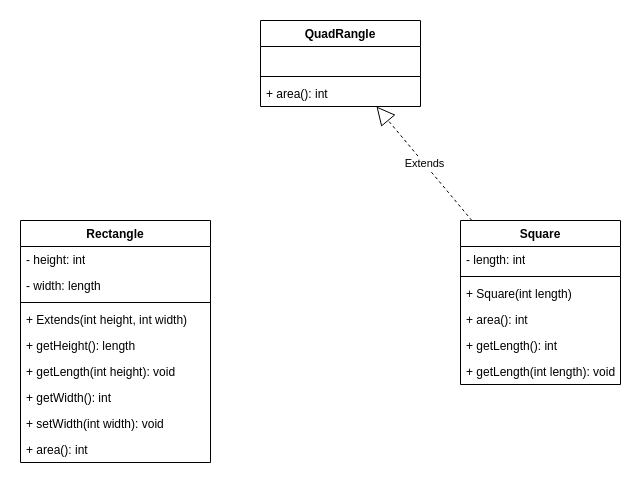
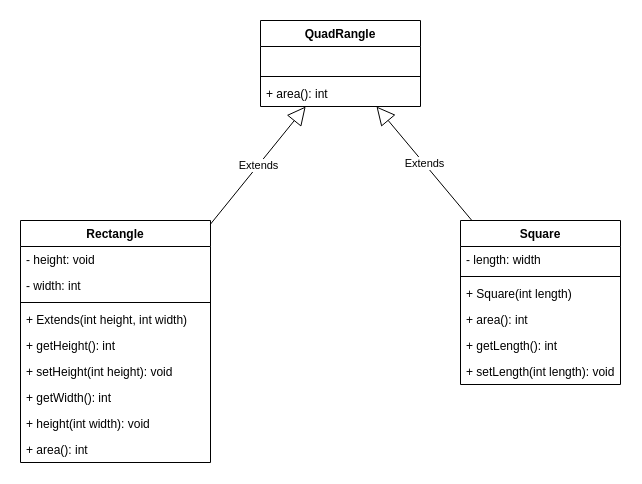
+ <mxCell id="16" value="Extends" style="endArrow=block;endSize=16;endFill=0;html=1;rounded=0;" edge="1" parent="1" source="6" target="2"><mxGeometry width="160" relative="1" as="geometry"><mxPoint x="280" y="310" as="sourcePoint" /><mxPoint x="440" y="310" as="targetPoint" /></mxGeometry></mxCell>
- <mxCell id="24" value="Extends" style="endArrow=block;endSize=16;endFill=0;html=1;rounded=0;dashed=1;" edge="1" parent="1" source="17" target="2"><mxGeometry width="160" relative="1" as="geometry"><mxPoint x="220" y="234" as="sourcePoint" /><mxPoint x="315" y="116" as="targetPoint" /></mxGeometry></mxCell>
+ <mxCell id="24" value="Extends" style="endArrow=block;endSize=16;endFill=0;html=1;rounded=0;" edge="1" parent="1" source="17" target="2"><mxGeometry width="160" relative="1" as="geometry"><mxPoint x="220" y="234" as="sourcePoint" /><mxPoint x="315" y="116" as="targetPoint" /></mxGeometry></mxCell>
- <mxCell id="7" value="- height: int" style="text;strokeColor=none;fillColor=none;align=left;verticalAlign=top;spacingLeft=4;spacingRight=4;overflow=hidden;rotatable=0;points=[[0,0.5],[1,0.5]];portConstraint=eastwest;whiteSpace=wrap;html=1;" vertex="1" parent="6"><mxGeometry y="26" width="190" height="26" as="geometry" /></mxCell>
+ <mxCell id="7" value="- height: void" style="text;strokeColor=none;fillColor=none;align=left;verticalAlign=top;spacingLeft=4;spacingRight=4;overflow=hidden;rotatable=0;points=[[0,0.5],[1,0.5]];portConstraint=eastwest;whiteSpace=wrap;html=1;" vertex="1" parent="6"><mxGeometry y="26" width="190" height="26" as="geometry" /></mxCell>
- <mxCell id="18" value="- length: int" style="text;strokeColor=none;fillColor=none;align=left;verticalAlign=top;spacingLeft=4;spacingRight=4;overflow=hidden;rotatable=0;points=[[0,0.5],[1,0.5]];portConstraint=eastwest;whiteSpace=wrap;html=1;" vertex="1" parent="17"><mxGeometry y="26" width="160" height="26" as="geometry" /></mxCell>
+ <mxCell id="18" value="- length: width" style="text;strokeColor=none;fillColor=none;align=left;verticalAlign=top;spacingLeft=4;spacingRight=4;overflow=hidden;rotatable=0;points=[[0,0.5],[1,0.5]];portConstraint=eastwest;whiteSpace=wrap;html=1;" vertex="1" parent="17"><mxGeometry y="26" width="160" height="26" as="geometry" /></mxCell>
- <mxCell id="8" value="- width: length" style="text;strokeColor=none;fillColor=none;align=left;verticalAlign=top;spacingLeft=4;spacingRight=4;overflow=hidden;rotatable=0;points=[[0,0.5],[1,0.5]];portConstraint=eastwest;whiteSpace=wrap;html=1;" vertex="1" parent="6"><mxGeometry y="52" width="190" height="26" as="geometry" /></mxCell>
+ <mxCell id="8" value="- width: int" style="text;strokeColor=none;fillColor=none;align=left;verticalAlign=top;spacingLeft=4;spacingRight=4;overflow=hidden;rotatable=0;points=[[0,0.5],[1,0.5]];portConstraint=eastwest;whiteSpace=wrap;html=1;" vertex="1" parent="6"><mxGeometry y="52" width="190" height="26" as="geometry" /></mxCell>
- <mxCell id="11" value="+&amp;nbsp;getHeight(): length" style="text;strokeColor=none;fillColor=none;align=left;verticalAlign=top;spacingLeft=4;spacingRight=4;overflow=hidden;rotatable=0;points=[[0,0.5],[1,0.5]];portConstraint=eastwest;whiteSpace=wrap;html=1;" vertex="1" parent="6"><mxGeometry y="112" width="190" height="26" as="geometry" /></mxCell>
+ <mxCell id="11" value="+&amp;nbsp;getHeight(): int" style="text;strokeColor=none;fillColor=none;align=left;verticalAlign=top;spacingLeft=4;spacingRight=4;overflow=hidden;rotatable=0;points=[[0,0.5],[1,0.5]];portConstraint=eastwest;whiteSpace=wrap;html=1;" vertex="1" parent="6"><mxGeometry y="112" width="190" height="26" as="geometry" /></mxCell>
- <mxCell id="12" value="+&amp;nbsp;getLength(int height): void" style="text;strokeColor=none;fillColor=none;align=left;verticalAlign=top;spacingLeft=4;spacingRight=4;overflow=hidden;rotatable=0;points=[[0,0.5],[1,0.5]];portConstraint=eastwest;whiteSpace=wrap;html=1;" vertex="1" parent="6"><mxGeometry y="138" width="190" height="26" as="geometry" /></mxCell>
+ <mxCell id="12" value="+&amp;nbsp;setHeight(int height): void" style="text;strokeColor=none;fillColor=none;align=left;verticalAlign=top;spacingLeft=4;spacingRight=4;overflow=hidden;rotatable=0;points=[[0,0.5],[1,0.5]];portConstraint=eastwest;whiteSpace=wrap;html=1;" vertex="1" parent="6"><mxGeometry y="138" width="190" height="26" as="geometry" /></mxCell>
- <mxCell id="23" value="+ getLength(int length): void" style="text;strokeColor=none;fillColor=none;align=left;verticalAlign=top;spacingLeft=4;spacingRight=4;overflow=hidden;rotatable=0;points=[[0,0.5],[1,0.5]];portConstraint=eastwest;whiteSpace=wrap;html=1;" vertex="1" parent="17"><mxGeometry y="138" width="160" height="26" as="geometry" /></mxCell>
+ <mxCell id="23" value="+ setLength(int length): void" style="text;strokeColor=none;fillColor=none;align=left;verticalAlign=top;spacingLeft=4;spacingRight=4;overflow=hidden;rotatable=0;points=[[0,0.5],[1,0.5]];portConstraint=eastwest;whiteSpace=wrap;html=1;" vertex="1" parent="17"><mxGeometry y="138" width="160" height="26" as="geometry" /></mxCell>
- <mxCell id="14" value="+&amp;nbsp;setWidth(int width): void" style="text;strokeColor=none;fillColor=none;align=left;verticalAlign=top;spacingLeft=4;spacingRight=4;overflow=hidden;rotatable=0;points=[[0,0.5],[1,0.5]];portConstraint=eastwest;whiteSpace=wrap;html=1;" vertex="1" parent="6"><mxGeometry y="190" width="190" height="26" as="geometry" /></mxCell>
+ <mxCell id="14" value="+&amp;nbsp;height(int width): void" style="text;strokeColor=none;fillColor=none;align=left;verticalAlign=top;spacingLeft=4;spacingRight=4;overflow=hidden;rotatable=0;points=[[0,0.5],[1,0.5]];portConstraint=eastwest;whiteSpace=wrap;html=1;" vertex="1" parent="6"><mxGeometry y="190" width="190" height="26" as="geometry" /></mxCell>
